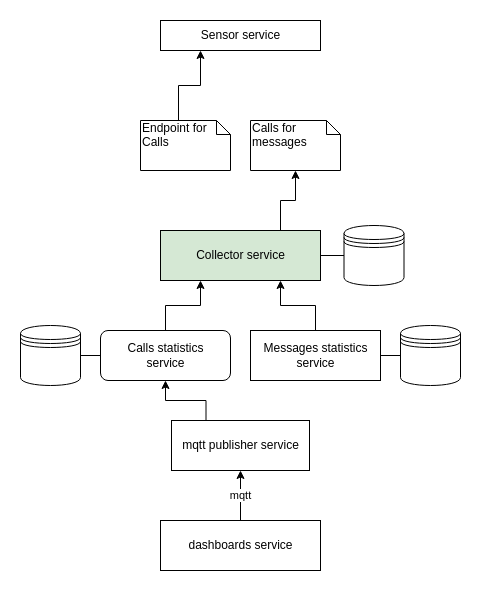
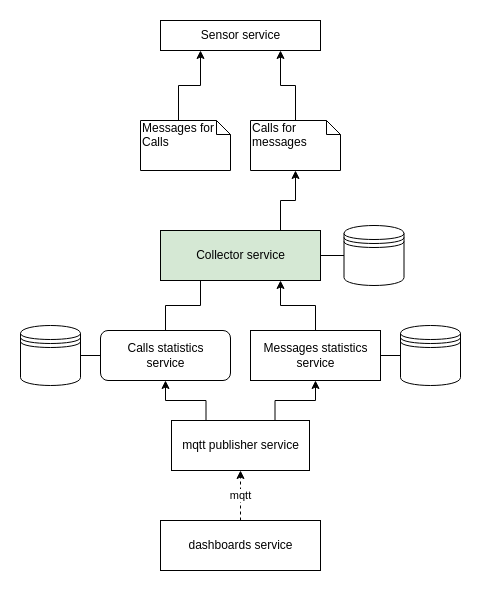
+ <mxCell id="3" style="edgeStyle=orthogonalEdgeStyle;rounded=0;orthogonalLoop=1;jettySize=auto;html=1;exitX=0.5;exitY=0;exitDx=0;exitDy=0;entryX=0.75;entryY=1;entryDx=0;entryDy=0;exitPerimeter=0;" edge="1" parent="1" source="6" target="4"><mxGeometry relative="1" as="geometry" /></mxCell>
- <mxCell id="5" value="Endpoint for Calls" style="shape=note;whiteSpace=wrap;html=1;size=14;verticalAlign=top;align=left;spacingTop=-6;" vertex="1" parent="1"><mxGeometry x="140" y="120" width="90" height="50" as="geometry" /></mxCell>
+ <mxCell id="5" value="Messages for Calls" style="shape=note;whiteSpace=wrap;html=1;size=14;verticalAlign=top;align=left;spacingTop=-6;" vertex="1" parent="1"><mxGeometry x="140" y="120" width="90" height="50" as="geometry" /></mxCell>
- <mxCell id="10" style="edgeStyle=orthogonalEdgeStyle;rounded=0;orthogonalLoop=1;jettySize=auto;html=1;exitX=0.5;exitY=0;exitDx=0;exitDy=0;entryX=0.25;entryY=1;entryDx=0;entryDy=0;" edge="1" parent="1" source="12" target="9"><mxGeometry relative="1" as="geometry" /></mxCell>
+ <mxCell id="10" style="edgeStyle=orthogonalEdgeStyle;rounded=0;orthogonalLoop=1;jettySize=auto;html=1;exitX=0.5;exitY=0;exitDx=0;exitDy=0;entryX=0.25;entryY=1;entryDx=0;entryDy=0;endArrow=none;" edge="1" parent="1" source="12" target="9"><mxGeometry relative="1" as="geometry" /></mxCell>
+ <mxCell id="17" style="edgeStyle=orthogonalEdgeStyle;rounded=0;orthogonalLoop=1;jettySize=auto;html=1;exitX=0.75;exitY=0;exitDx=0;exitDy=0;entryX=0.5;entryY=1;entryDx=0;entryDy=0;endArrow=classic;endFill=1;" edge="1" parent="1" source="18" target="15"><mxGeometry relative="1" as="geometry" /></mxCell>
- <mxCell id="20" value="mqtt" style="edgeStyle=orthogonalEdgeStyle;rounded=0;orthogonalLoop=1;jettySize=auto;html=1;endArrow=classic;endFill=1;" edge="1" parent="1" source="21" target="18"><mxGeometry relative="1" as="geometry" /></mxCell>
+ <mxCell id="20" value="mqtt" style="edgeStyle=orthogonalEdgeStyle;rounded=0;orthogonalLoop=1;jettySize=auto;html=1;endArrow=classic;endFill=1;dashed=1;" edge="1" parent="1" source="21" target="18"><mxGeometry relative="1" as="geometry" /></mxCell>
